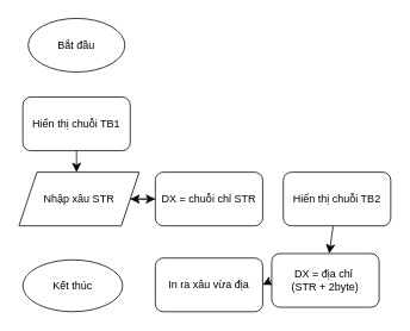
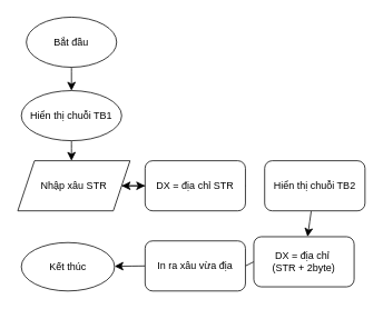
+ <mxCell id="2" style="edgeStyle=none;curved=1;rounded=0;orthogonalLoop=1;jettySize=auto;html=1;entryX=0.5;entryY=0;entryDx=0;entryDy=0;fontSize=12;startSize=8;endSize=8;" edge="1" parent="1" source="3" target="8"><mxGeometry relative="1" as="geometry" /></mxCell>
- <mxCell id="8" value="Hiển thị chuỗi TB1" style="rounded=1;whiteSpace=wrap;html=1;" vertex="1" parent="1"><mxGeometry x="25" y="108" width="120" height="60" as="geometry" /></mxCell>
+ <mxCell id="8" value="Hiển thị chuỗi TB1" style="ellipse;whiteSpace=wrap;html=1;" vertex="1" parent="1"><mxGeometry x="25" y="108" width="120" height="60" as="geometry" /></mxCell>
- <mxCell id="6" value="DX = chuỗi chỉ STR" style="rounded=1;whiteSpace=wrap;html=1;" vertex="1" parent="1"><mxGeometry x="173" y="192" width="120" height="60" as="geometry" /></mxCell>
+ <mxCell id="6" value="DX = địa chỉ STR" style="rounded=1;whiteSpace=wrap;html=1;" vertex="1" parent="1"><mxGeometry x="173" y="192" width="120" height="60" as="geometry" /></mxCell>
- <mxCell id="11" style="edgeStyle=none;curved=1;rounded=0;orthogonalLoop=1;jettySize=auto;html=1;exitX=0;exitY=0.5;exitDx=0;exitDy=0;entryX=1;entryY=0.5;entryDx=0;entryDy=0;fontSize=12;startSize=8;endSize=8;" edge="1" parent="1" source="12" target="14"><mxGeometry relative="1" as="geometry" /></mxCell>
+ <mxCell id="11" style="edgeStyle=none;curved=1;rounded=0;orthogonalLoop=1;jettySize=auto;html=1;exitX=0;exitY=0.5;exitDx=0;exitDy=0;entryX=1;entryY=0.5;entryDx=0;entryDy=0;fontSize=12;startSize=8;endSize=8;endArrow=none;" edge="1" parent="1" source="12" target="14"><mxGeometry relative="1" as="geometry" /></mxCell>
+ <mxCell id="13" style="edgeStyle=none;curved=1;rounded=0;orthogonalLoop=1;jettySize=auto;html=1;exitX=0;exitY=0.5;exitDx=0;exitDy=0;fontSize=12;startSize=8;endSize=8;" edge="1" parent="1" source="14" target="15"><mxGeometry relative="1" as="geometry" /></mxCell>
